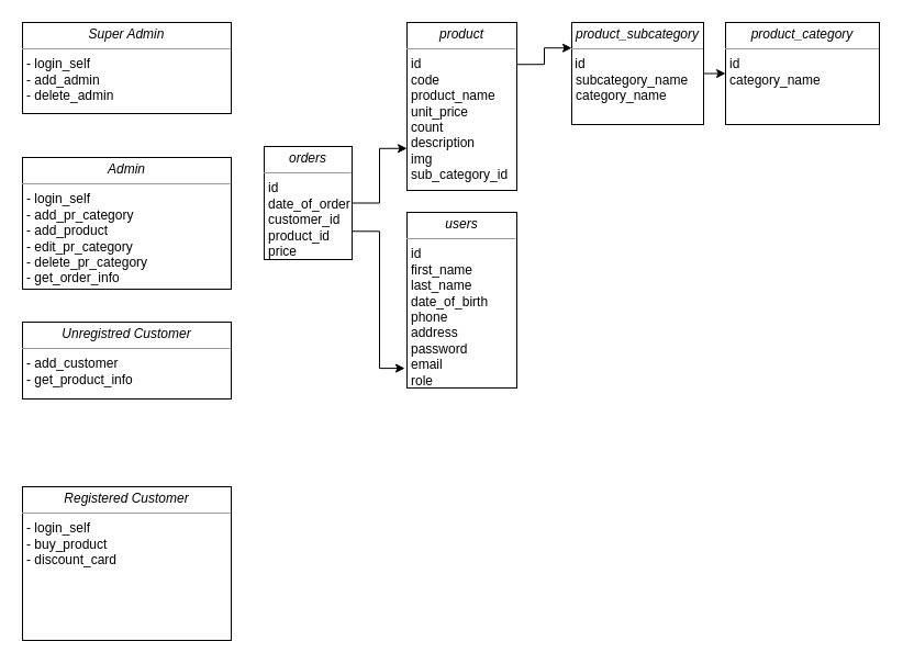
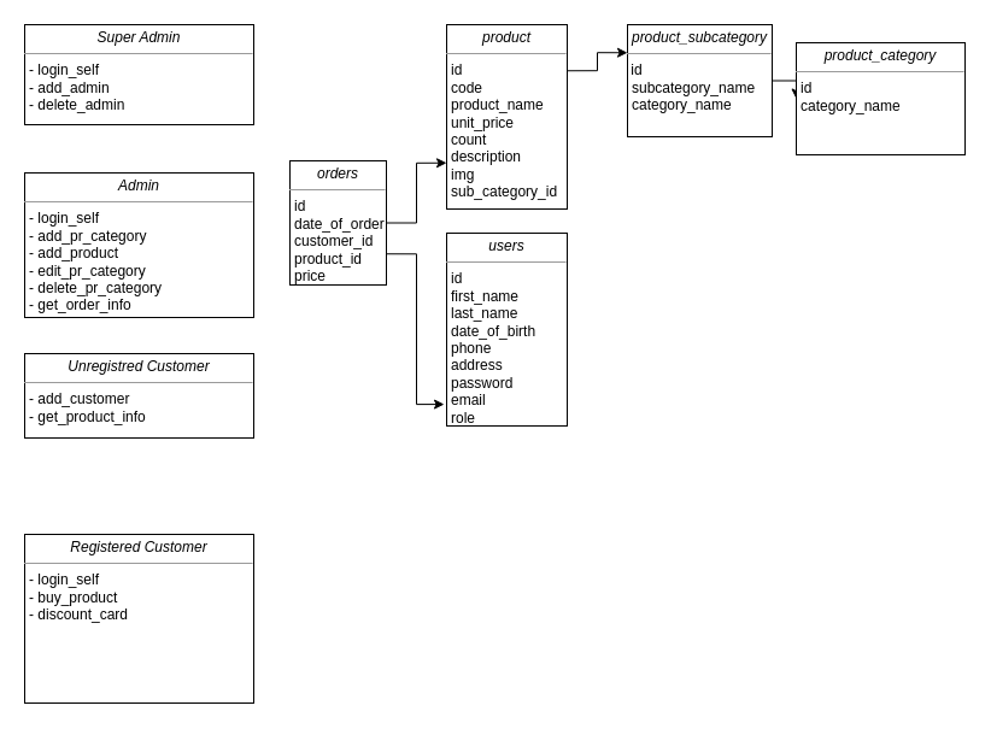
- <mxCell id="14" value="&lt;p style=&quot;margin: 0px ; margin-top: 4px ; text-align: center&quot;&gt;&lt;i&gt;product_category&lt;/i&gt;&lt;/p&gt;&lt;hr size=&quot;1&quot;&gt;&lt;p style=&quot;margin: 0px ; margin-left: 4px&quot;&gt;id&lt;/p&gt;&lt;p style=&quot;margin: 0px ; margin-left: 4px&quot;&gt;category_name&lt;/p&gt;" style="verticalAlign=top;align=left;overflow=fill;fontSize=12;fontFamily=Helvetica;html=1;rounded=0;shadow=0;comic=0;labelBackgroundColor=none;strokeWidth=1" vertex="1" parent="1"><mxGeometry x="660" y="20" width="140" height="93" as="geometry" /></mxCell>
+ <mxCell id="14" value="&lt;p style=&quot;margin: 0px ; margin-top: 4px ; text-align: center&quot;&gt;&lt;i&gt;product_category&lt;/i&gt;&lt;/p&gt;&lt;hr size=&quot;1&quot;&gt;&lt;p style=&quot;margin: 0px ; margin-left: 4px&quot;&gt;id&lt;/p&gt;&lt;p style=&quot;margin: 0px ; margin-left: 4px&quot;&gt;category_name&lt;/p&gt;" style="verticalAlign=top;align=left;overflow=fill;fontSize=12;fontFamily=Helvetica;html=1;rounded=0;shadow=0;comic=0;labelBackgroundColor=none;strokeWidth=1" vertex="1" parent="1"><mxGeometry x="660" y="35" width="140" height="93" as="geometry" /></mxCell>
